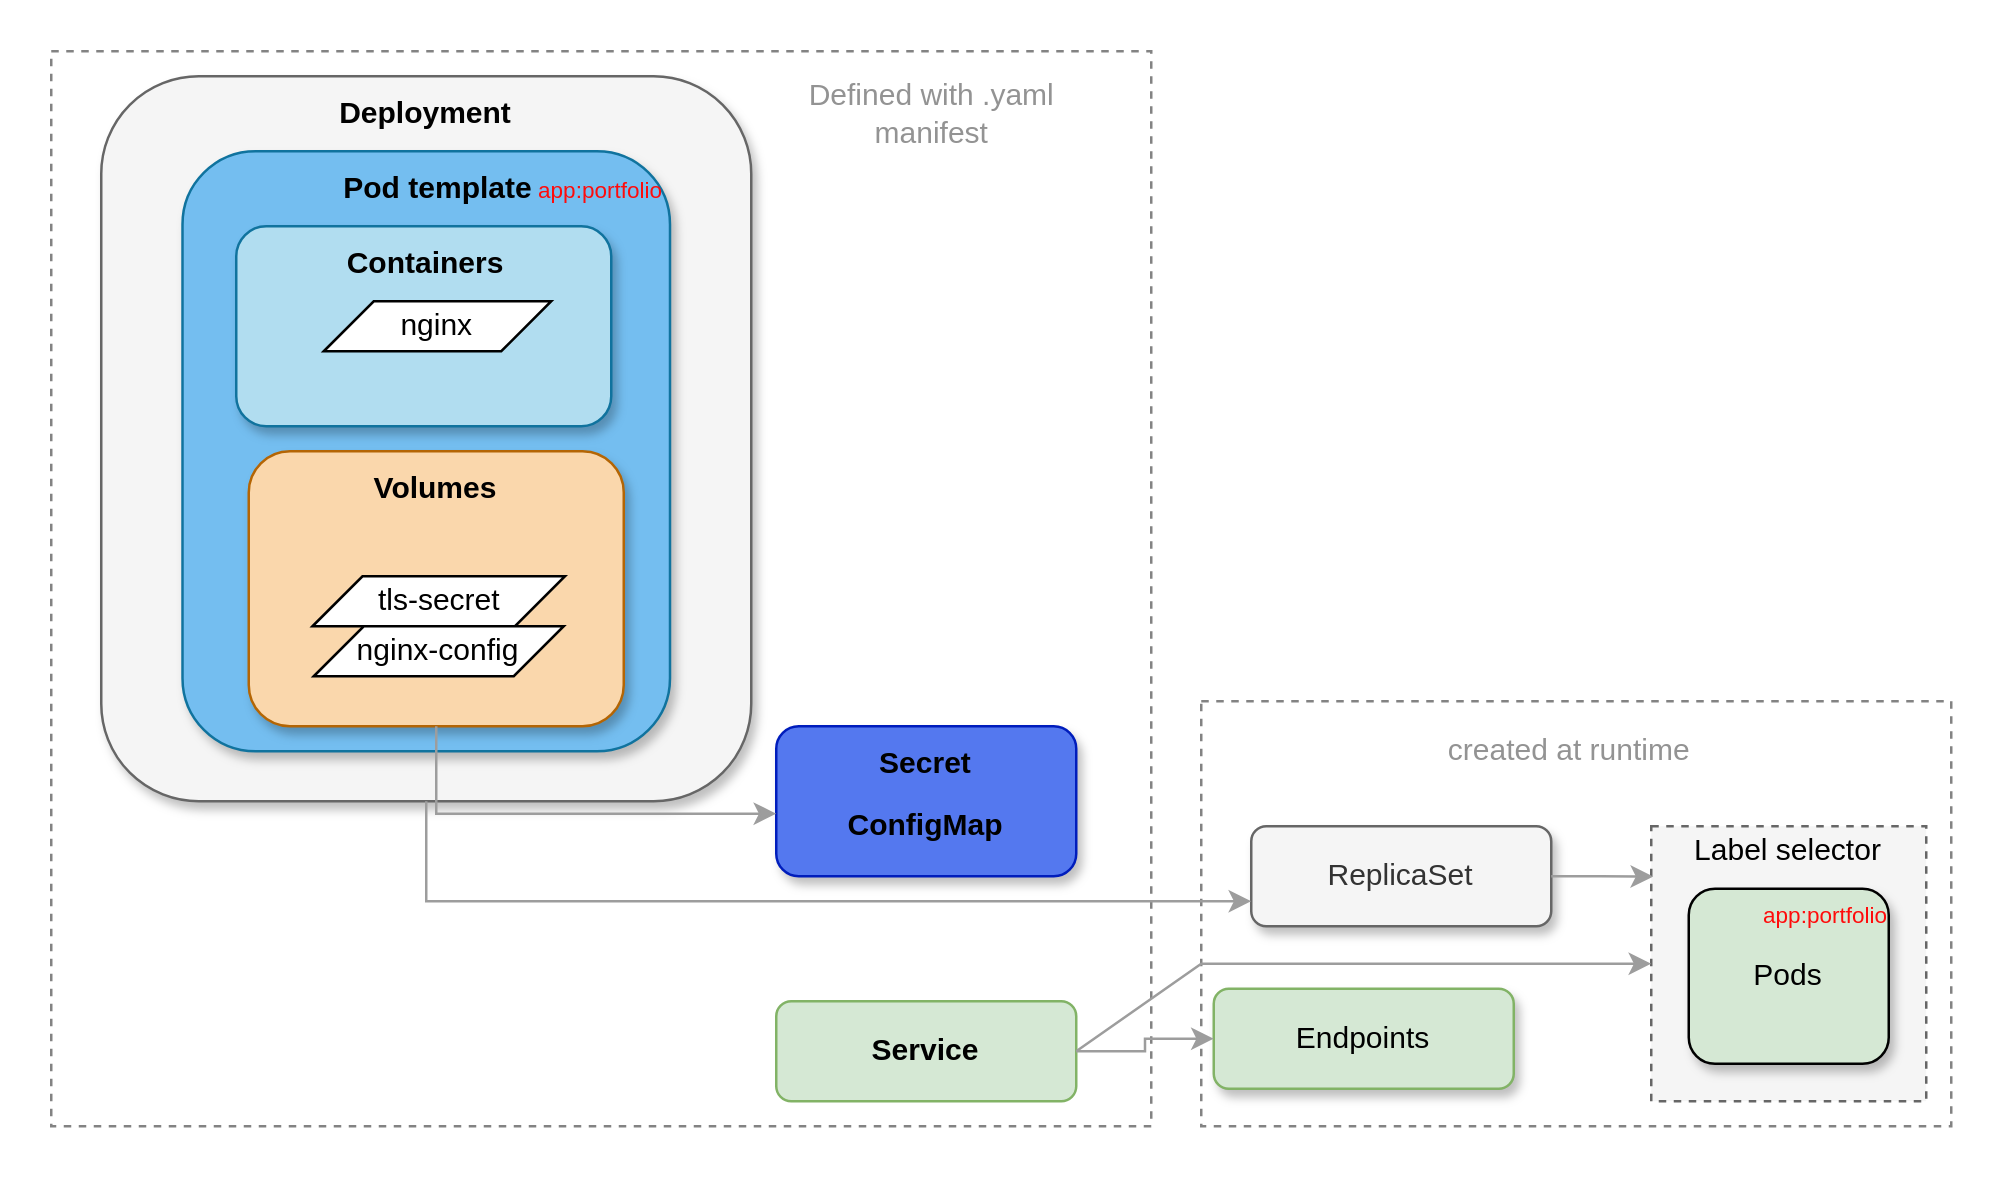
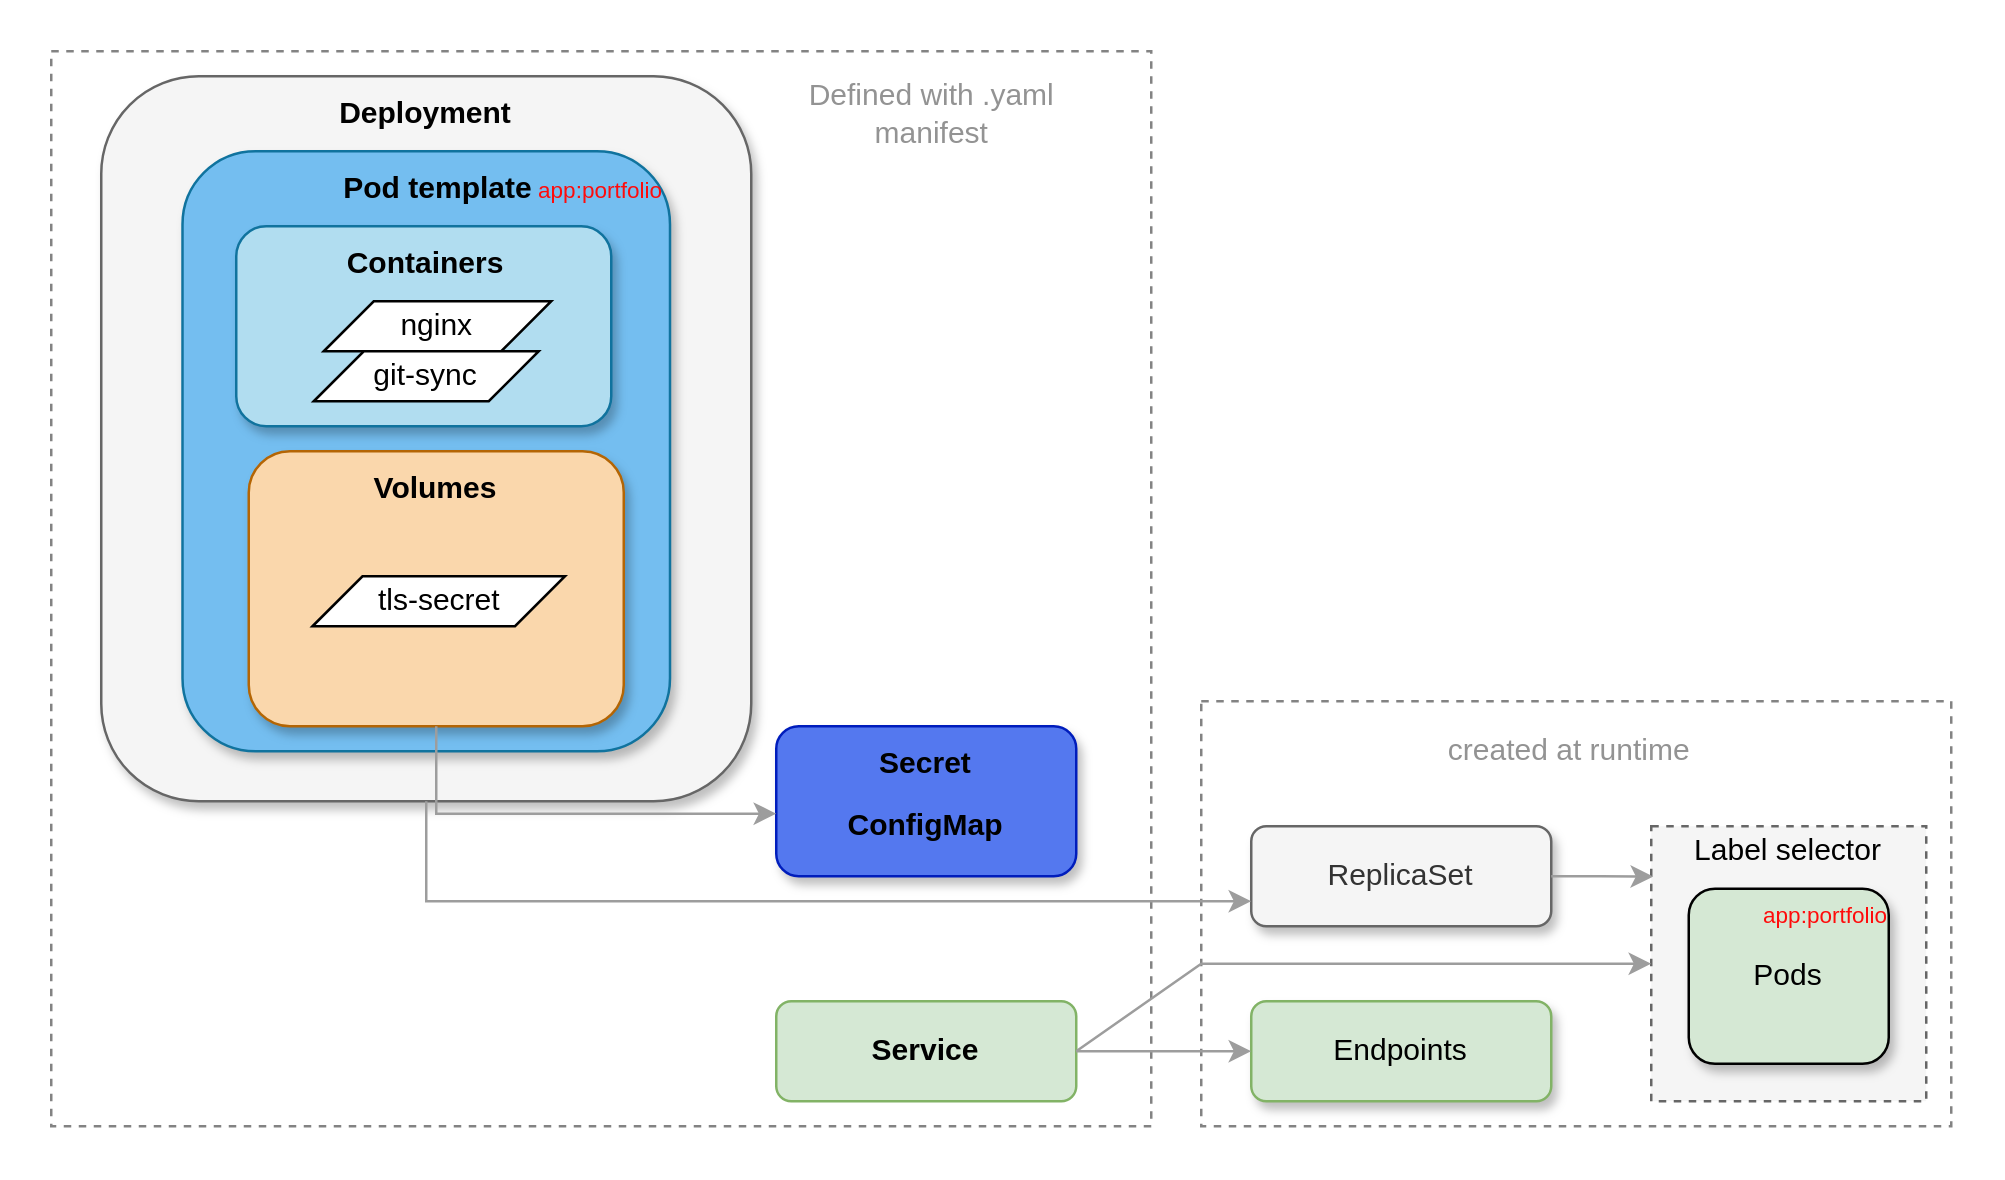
+ <mxCell id="10" value="git-sync" style="shape=parallelogram;perimeter=parallelogramPerimeter;whiteSpace=wrap;html=1;fixedSize=1;" vertex="1" parent="1"><mxGeometry x="125" y="140" width="90" height="20" as="geometry" /></mxCell>
- <mxCell id="15" value="nginx-config" style="shape=parallelogram;perimeter=parallelogramPerimeter;whiteSpace=wrap;html=1;fixedSize=1;" vertex="1" parent="1"><mxGeometry x="125" y="250" width="100" height="20" as="geometry" /></mxCell>
- <mxCell id="25" value="Endpoints" style="rounded=1;whiteSpace=wrap;html=1;fillColor=#d5e8d4;strokeColor=#82b366;shadow=1;" vertex="1" parent="1"><mxGeometry x="485" y="395" width="120" height="40" as="geometry" /></mxCell>
+ <mxCell id="25" value="Endpoints" style="rounded=1;whiteSpace=wrap;html=1;fillColor=#d5e8d4;strokeColor=#82b366;shadow=1;" vertex="1" parent="1"><mxGeometry x="500" y="400" width="120" height="40" as="geometry" /></mxCell>
